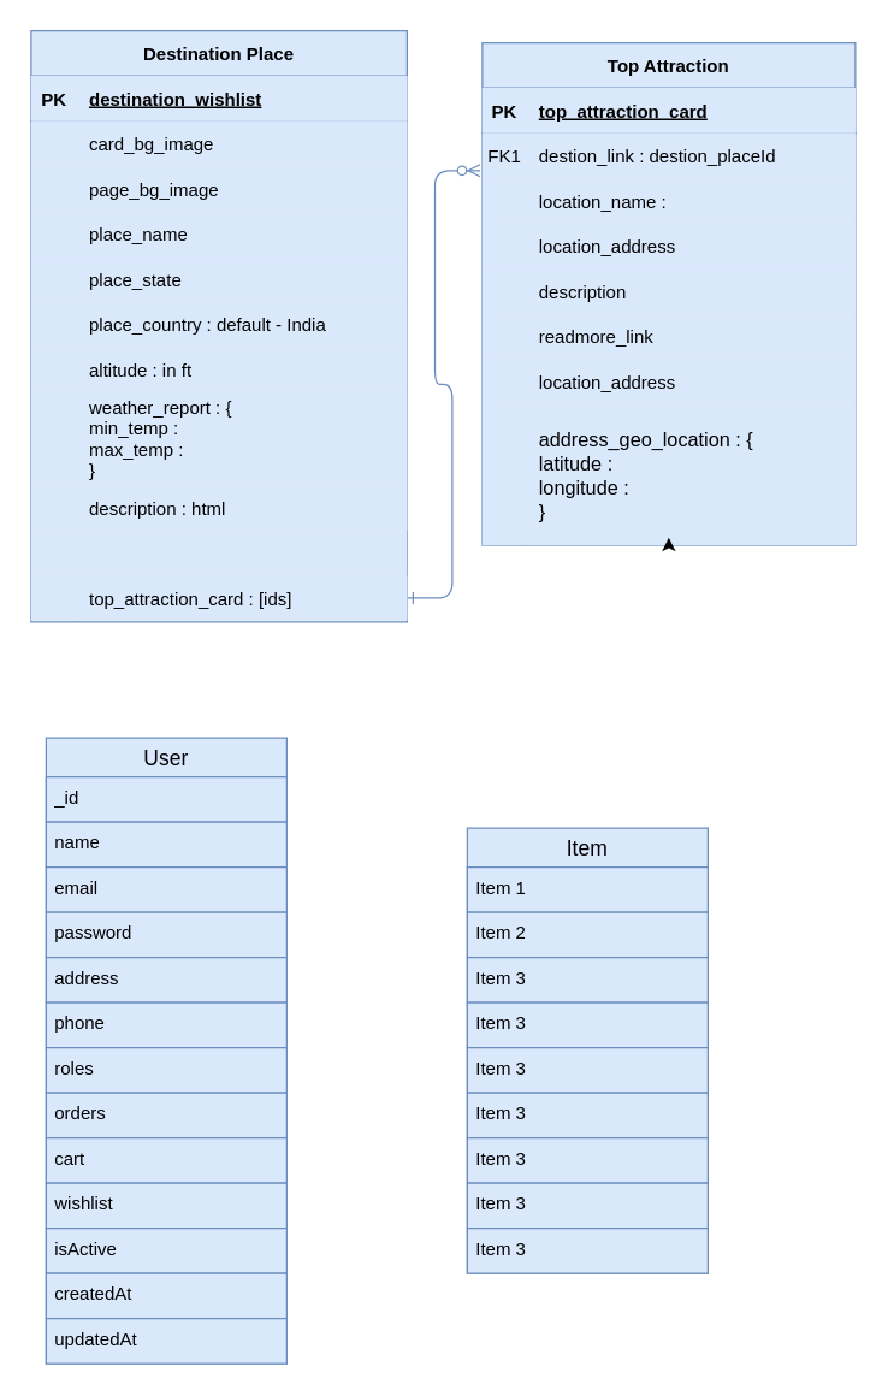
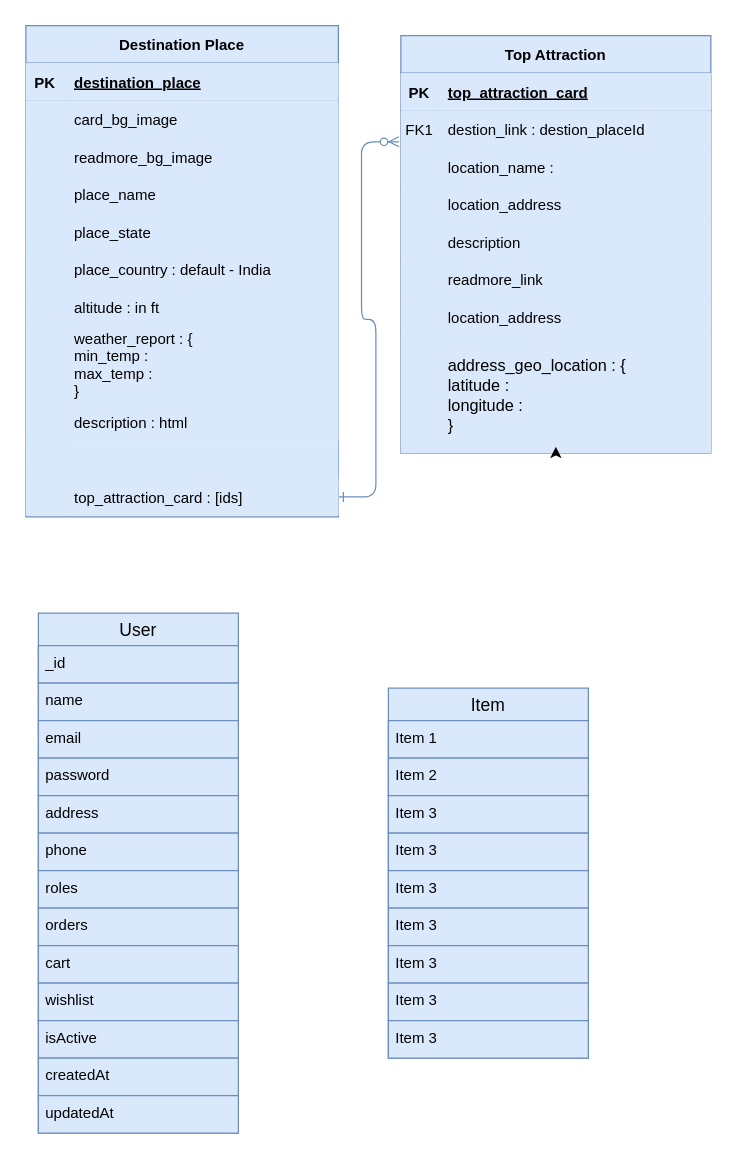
- <mxCell id="32" value="destination_wishlist" style="shape=partialRectangle;overflow=hidden;connectable=0;fillColor=#dae8fc;top=0;left=0;bottom=0;right=0;align=left;spacingLeft=6;fontStyle=5;strokeColor=#6c8ebf;rounded=1;" parent="30" vertex="1"><mxGeometry x="31" width="219" height="30" as="geometry"><mxRectangle width="219" height="30" as="alternateBounds" /></mxGeometry></mxCell>
+ <mxCell id="32" value="destination_place" style="shape=partialRectangle;overflow=hidden;connectable=0;fillColor=#dae8fc;top=0;left=0;bottom=0;right=0;align=left;spacingLeft=6;fontStyle=5;strokeColor=#6c8ebf;rounded=1;" parent="30" vertex="1"><mxGeometry x="31" width="219" height="30" as="geometry"><mxRectangle width="219" height="30" as="alternateBounds" /></mxGeometry></mxCell>
- <mxCell id="38" value="page_bg_image" style="shape=partialRectangle;overflow=hidden;connectable=0;fillColor=#dae8fc;top=0;left=0;bottom=0;right=0;align=left;spacingLeft=6;strokeColor=#6c8ebf;rounded=1;" parent="36" vertex="1"><mxGeometry x="31" width="219" height="30" as="geometry"><mxRectangle width="219" height="30" as="alternateBounds" /></mxGeometry></mxCell>
+ <mxCell id="38" value="readmore_bg_image" style="shape=partialRectangle;overflow=hidden;connectable=0;fillColor=#dae8fc;top=0;left=0;bottom=0;right=0;align=left;spacingLeft=6;strokeColor=#6c8ebf;rounded=1;" parent="36" vertex="1"><mxGeometry x="31" width="219" height="30" as="geometry"><mxRectangle width="219" height="30" as="alternateBounds" /></mxGeometry></mxCell>
